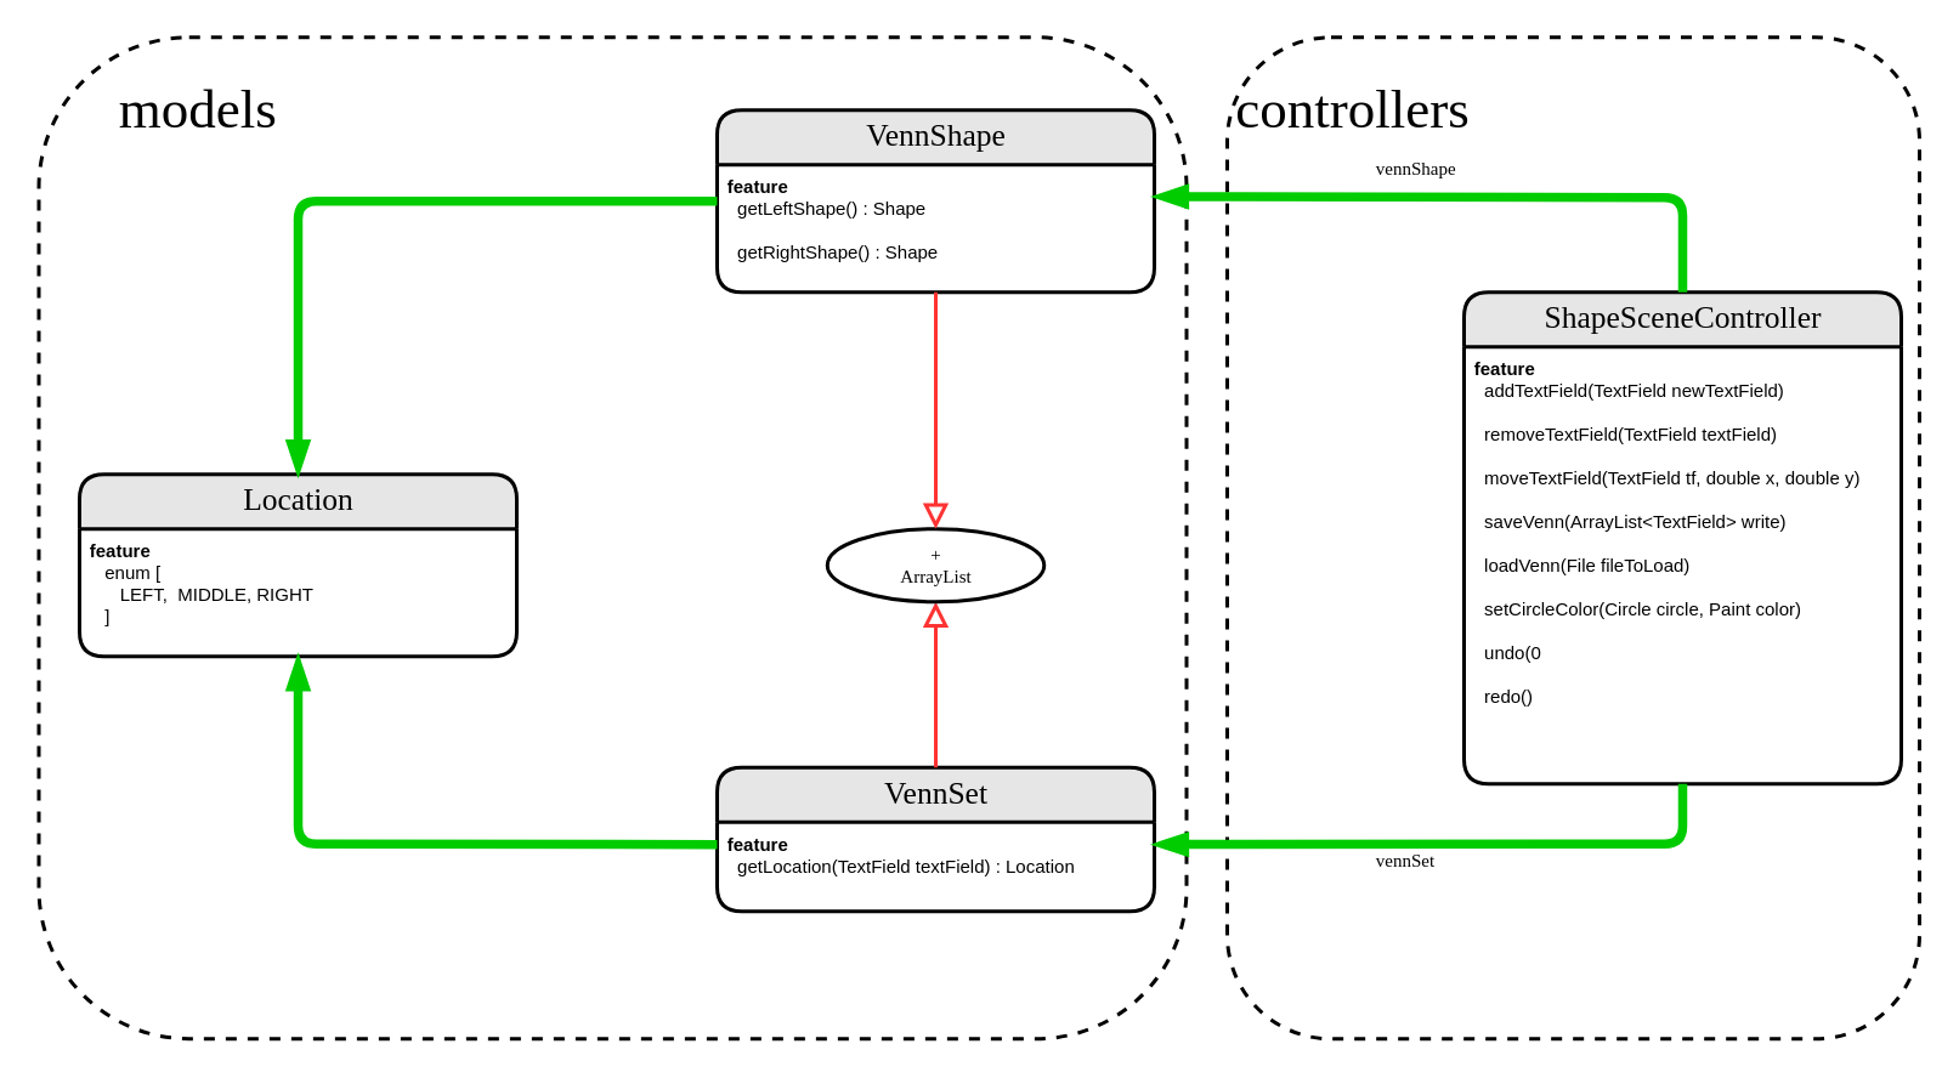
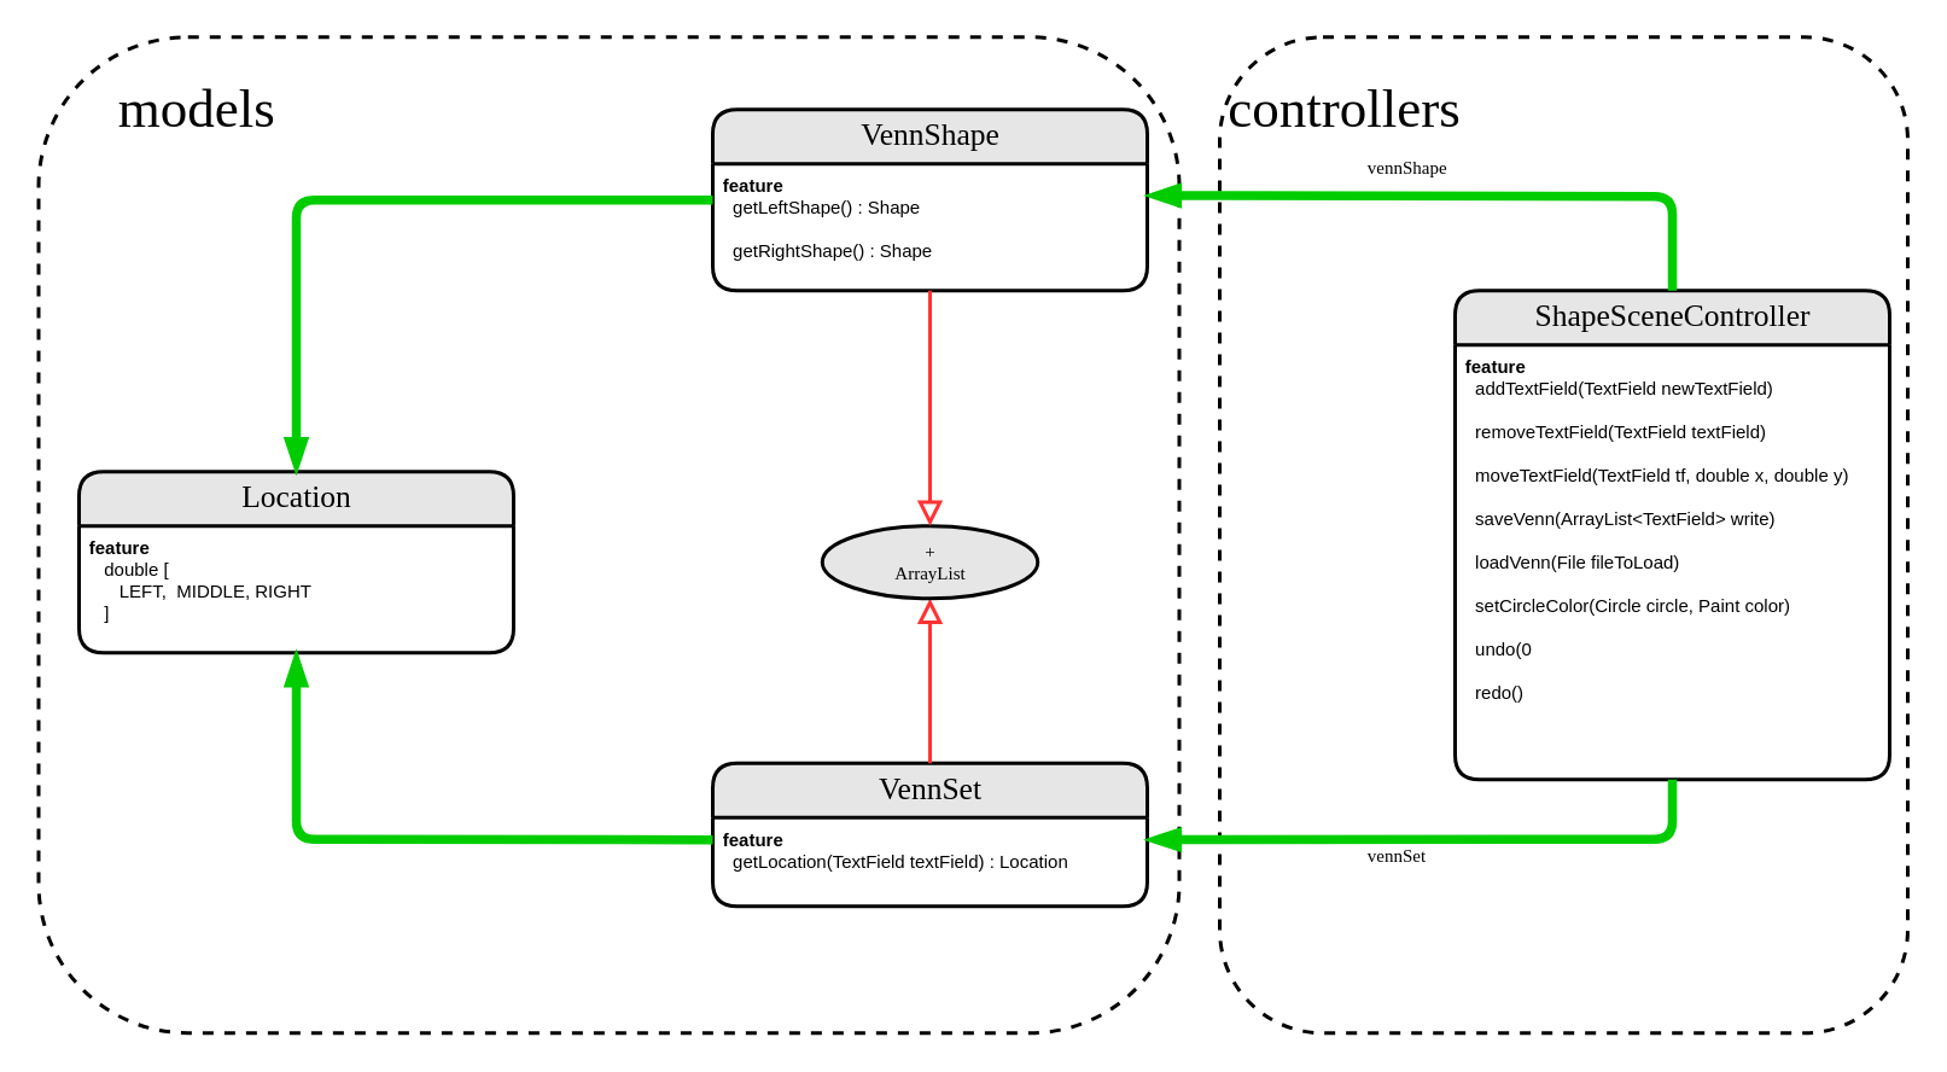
- <mxCell id="9" value="+&lt;br&gt;ArrayList" style="ellipse;whiteSpace=wrap;html=1;rounded=1;fontSize=10;fontFamily=Verdena;strokeWidth=2;" vertex="1" parent="1"><mxGeometry x="453.5" y="290" width="119" height="40" as="geometry" /></mxCell>
+ <mxCell id="9" value="+&lt;br&gt;ArrayList" style="ellipse;whiteSpace=wrap;html=1;rounded=1;fontSize=10;fontFamily=Verdena;strokeWidth=2;fillColor=#e6e6e6;" vertex="1" parent="1"><mxGeometry x="453.5" y="290" width="119" height="40" as="geometry" /></mxCell>
- <mxCell id="16" value="&lt;font face=&quot;Helvetica&quot;&gt;&lt;b&gt;feature&lt;/b&gt;&lt;br&gt;&lt;/font&gt;&lt;div&gt;&lt;font face=&quot;Helvetica&quot;&gt;&amp;nbsp;&amp;nbsp; enum [&lt;br&gt;&lt;/font&gt;&lt;/div&gt;&lt;div&gt;&lt;font face=&quot;Helvetica&quot;&gt;&amp;nbsp;&amp;nbsp;&amp;nbsp;&amp;nbsp;&amp;nbsp; LEFT,&amp;nbsp; MIDDLE, RIGHT&lt;/font&gt;&lt;/div&gt;&lt;div&gt;&lt;font face=&quot;Helvetica&quot;&gt;&amp;nbsp;&amp;nbsp; ]&lt;br&gt;&lt;/font&gt;&lt;/div&gt;" style="whiteSpace=wrap;html=1;align=left;strokeColor=none;fillColor=none;spacingLeft=4;fontSize=10;verticalAlign=top;resizable=0;rotatable=0;part=1;fontFamily=Verdena;" vertex="1" parent="15"><mxGeometry y="30" width="240" height="70" as="geometry" /></mxCell>
+ <mxCell id="16" value="&lt;font face=&quot;Helvetica&quot;&gt;&lt;b&gt;feature&lt;/b&gt;&lt;br&gt;&lt;/font&gt;&lt;div&gt;&lt;font face=&quot;Helvetica&quot;&gt;&amp;nbsp;&amp;nbsp; double [&lt;br&gt;&lt;/font&gt;&lt;/div&gt;&lt;div&gt;&lt;font face=&quot;Helvetica&quot;&gt;&amp;nbsp;&amp;nbsp;&amp;nbsp;&amp;nbsp;&amp;nbsp; LEFT,&amp;nbsp; MIDDLE, RIGHT&lt;/font&gt;&lt;/div&gt;&lt;div&gt;&lt;font face=&quot;Helvetica&quot;&gt;&amp;nbsp;&amp;nbsp; ]&lt;br&gt;&lt;/font&gt;&lt;/div&gt;" style="whiteSpace=wrap;html=1;align=left;strokeColor=none;fillColor=none;spacingLeft=4;fontSize=10;verticalAlign=top;resizable=0;rotatable=0;part=1;fontFamily=Verdena;" vertex="1" parent="15"><mxGeometry y="30" width="240" height="70" as="geometry" /></mxCell>
